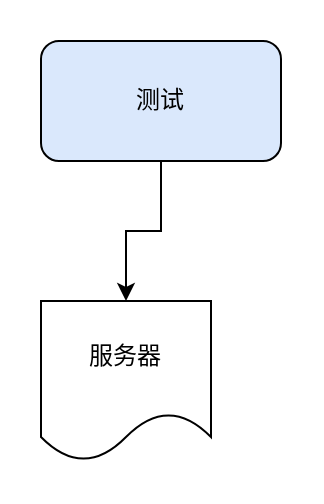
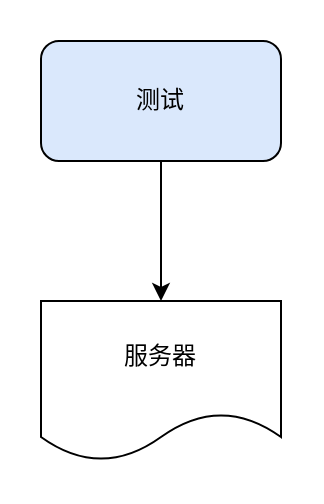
- <mxCell id="4" value="服务器" style="shape=document;whiteSpace=wrap;html=1;boundedLbl=1;rounded=1;" vertex="1" parent="1"><mxGeometry x="20" y="150" width="85" height="80" as="geometry" /></mxCell>
+ <mxCell id="4" value="服务器" style="shape=document;whiteSpace=wrap;html=1;boundedLbl=1;rounded=1;" vertex="1" parent="1"><mxGeometry x="20" y="150" width="120" height="80" as="geometry" /></mxCell>
